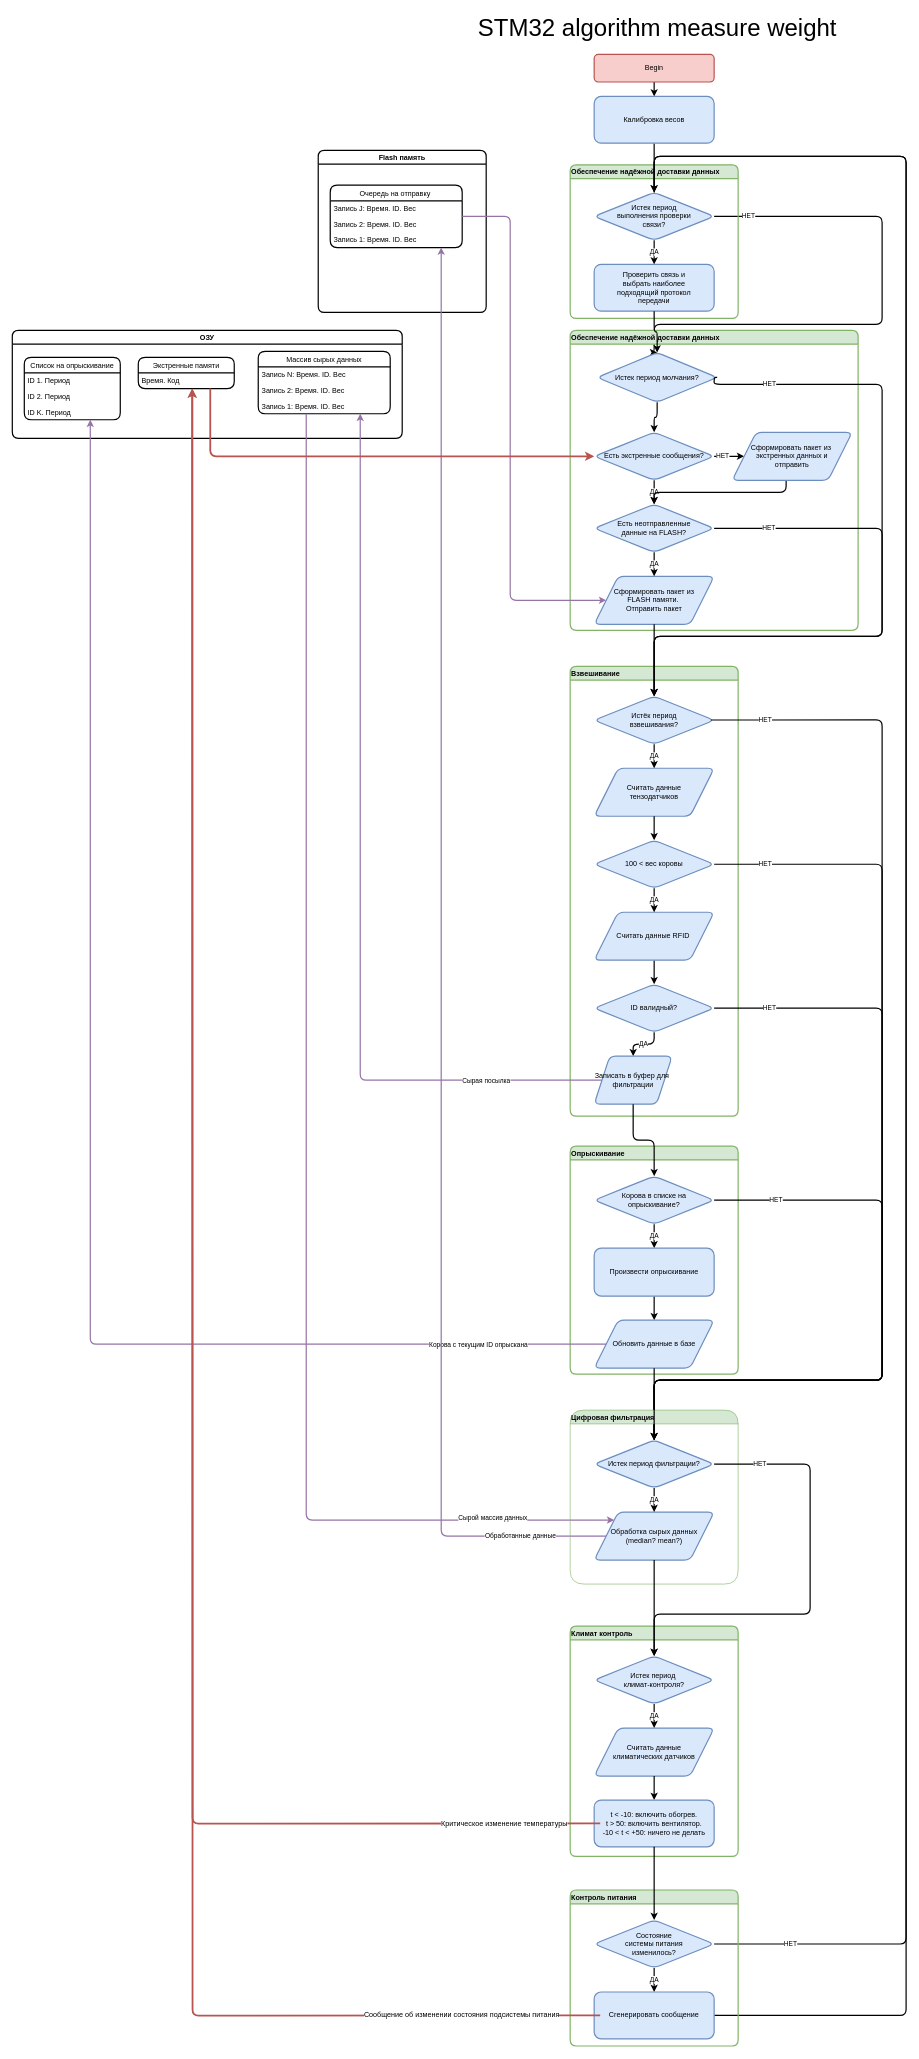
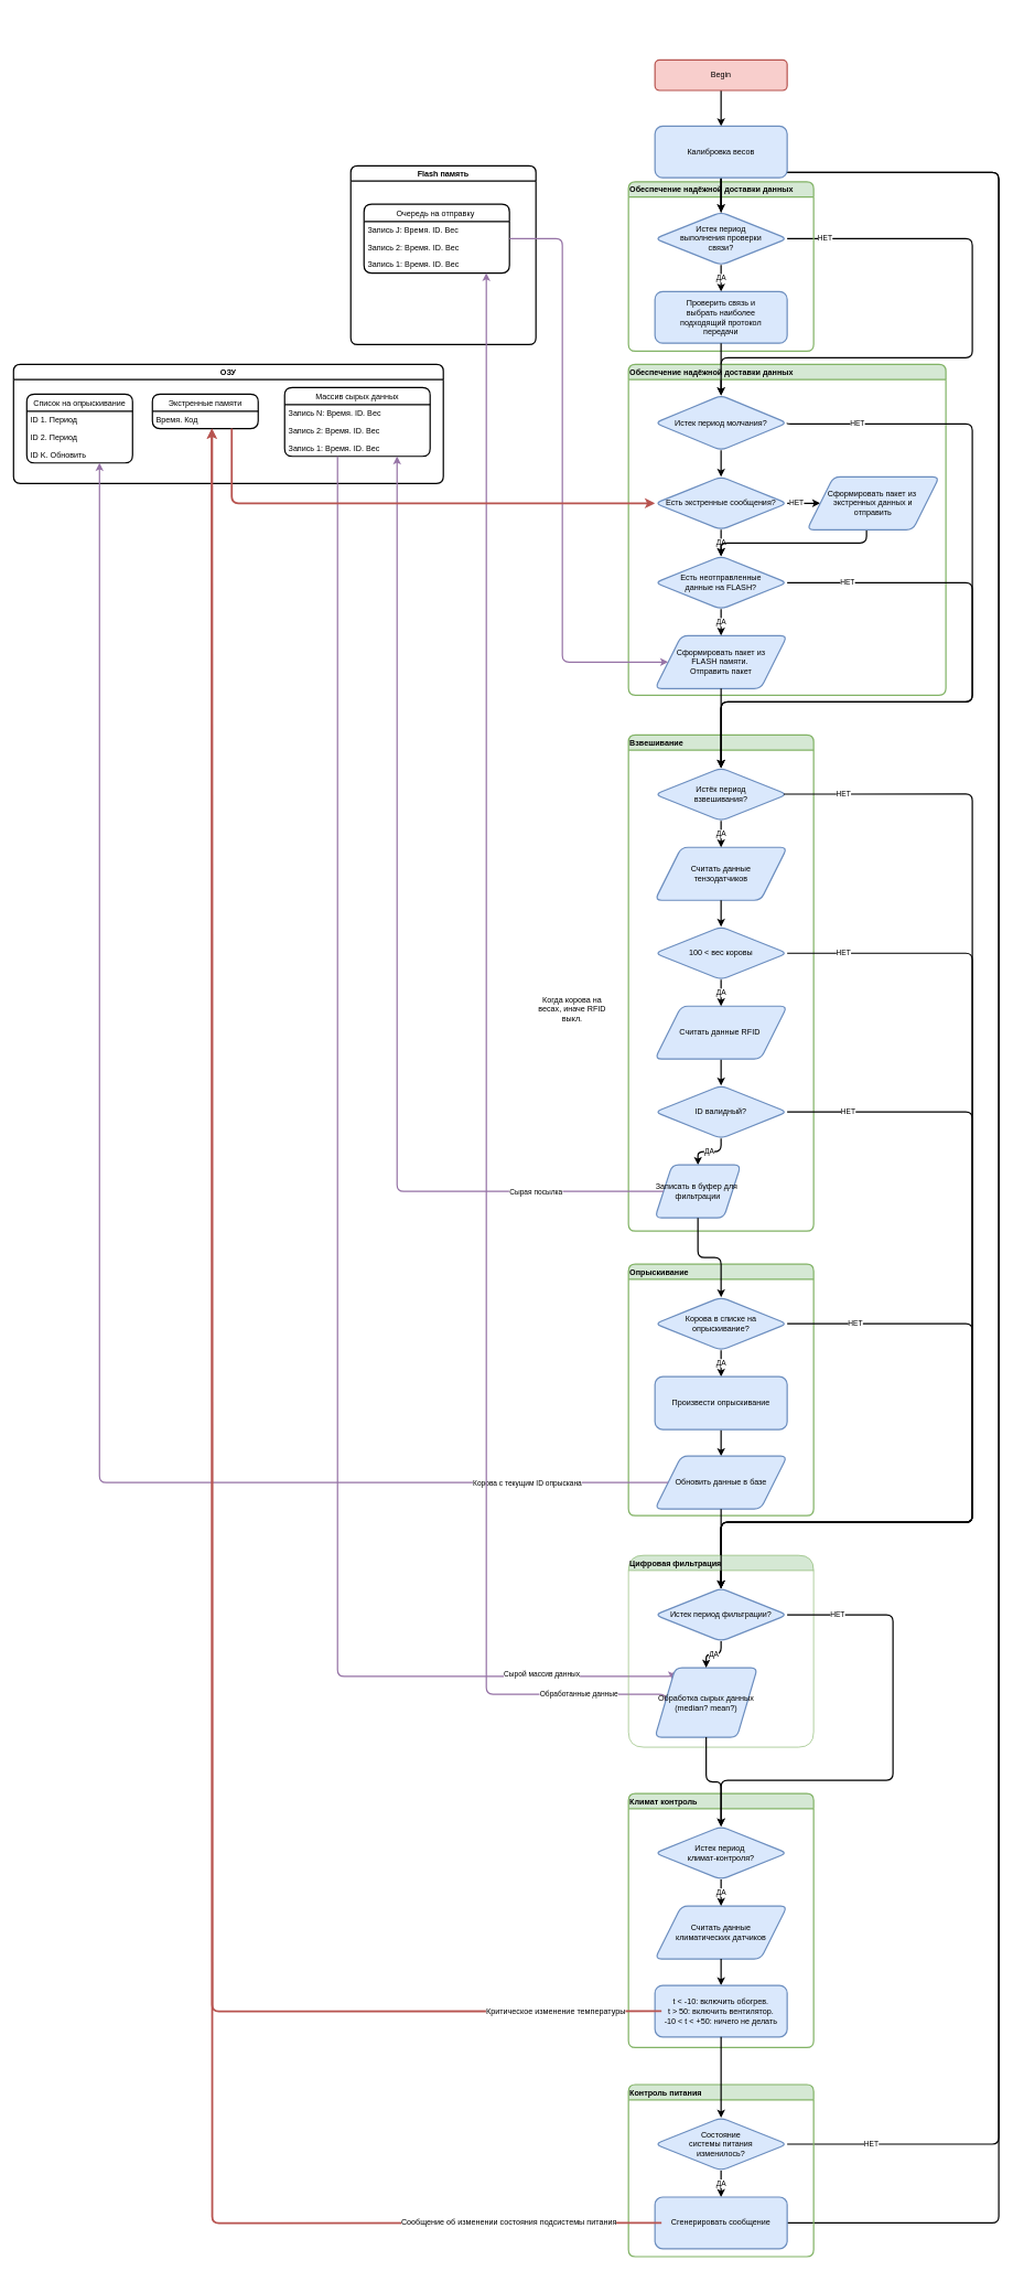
- <mxCell id="3" value="STM32 algorithm measure weight" style="text;html=1;align=center;verticalAlign=middle;resizable=0;points=[];autosize=1;fontSize=40;strokeWidth=2;rounded=1;" vertex="1" parent="1"><mxGeometry x="790" y="20" width="610" height="50" as="geometry" /></mxCell>
- <mxCell id="76" value="Калибровка весов" style="whiteSpace=wrap;html=1;strokeWidth=2;fillColor=#dae8fc;strokeColor=#6c8ebf;rounded=1;" vertex="1" parent="1"><mxGeometry x="990" y="160" width="200" height="78" as="geometry" /></mxCell>
+ <mxCell id="76" value="Калибровка весов" style="whiteSpace=wrap;html=1;strokeWidth=2;fillColor=#dae8fc;strokeColor=#6c8ebf;rounded=1;" vertex="1" parent="1"><mxGeometry x="990" y="190" width="200" height="78" as="geometry" /></mxCell>
- <mxCell id="45" value="Истек период молчания?" style="rhombus;whiteSpace=wrap;html=1;strokeWidth=2;fillColor=#dae8fc;strokeColor=#6c8ebf;rounded=1;" vertex="1" parent="43"><mxGeometry x="45" y="37" width="200" height="83" as="geometry" /></mxCell>
+ <mxCell id="45" value="Истек период молчания?" style="rhombus;whiteSpace=wrap;html=1;strokeWidth=2;fillColor=#dae8fc;strokeColor=#6c8ebf;rounded=1;" vertex="1" parent="43"><mxGeometry x="40" y="47" width="200" height="83" as="geometry" /></mxCell>
- <mxCell id="31" value="ID K. Период" style="text;strokeColor=none;fillColor=none;align=left;verticalAlign=top;spacingLeft=4;spacingRight=4;overflow=hidden;rotatable=0;points=[[0,0.5],[1,0.5]];portConstraint=eastwest;" vertex="1" parent="28"><mxGeometry y="78" width="160" height="26" as="geometry" /></mxCell>
+ <mxCell id="31" value="ID K. Обновить" style="text;strokeColor=none;fillColor=none;align=left;verticalAlign=top;spacingLeft=4;spacingRight=4;overflow=hidden;rotatable=0;points=[[0,0.5],[1,0.5]];portConstraint=eastwest;" vertex="1" parent="28"><mxGeometry y="78" width="160" height="26" as="geometry" /></mxCell>
+ <mxCell id="74" value="Когда корова на весах, иначе RFID выкл." style="text;html=1;strokeColor=none;fillColor=none;align=center;verticalAlign=middle;whiteSpace=wrap;rounded=0;" vertex="1" parent="1"><mxGeometry x="810" y="1500" width="110" height="50" as="geometry" /></mxCell>
- <mxCell id="83" value="Обработка сырых данных &lt;br&gt;(median? mean?)" style="shape=parallelogram;perimeter=parallelogramPerimeter;whiteSpace=wrap;html=1;strokeWidth=2;fillColor=#dae8fc;strokeColor=#6c8ebf;rounded=1;" vertex="1" parent="82"><mxGeometry x="40" y="170" width="200" height="80" as="geometry" /></mxCell>
+ <mxCell id="83" value="Обработка сырых данных &lt;br&gt;(median? mean?)" style="shape=parallelogram;perimeter=parallelogramPerimeter;whiteSpace=wrap;html=1;strokeWidth=2;fillColor=#dae8fc;strokeColor=#6c8ebf;rounded=1;" vertex="1" parent="82"><mxGeometry x="40" y="170" width="155" height="105" as="geometry" /></mxCell>
